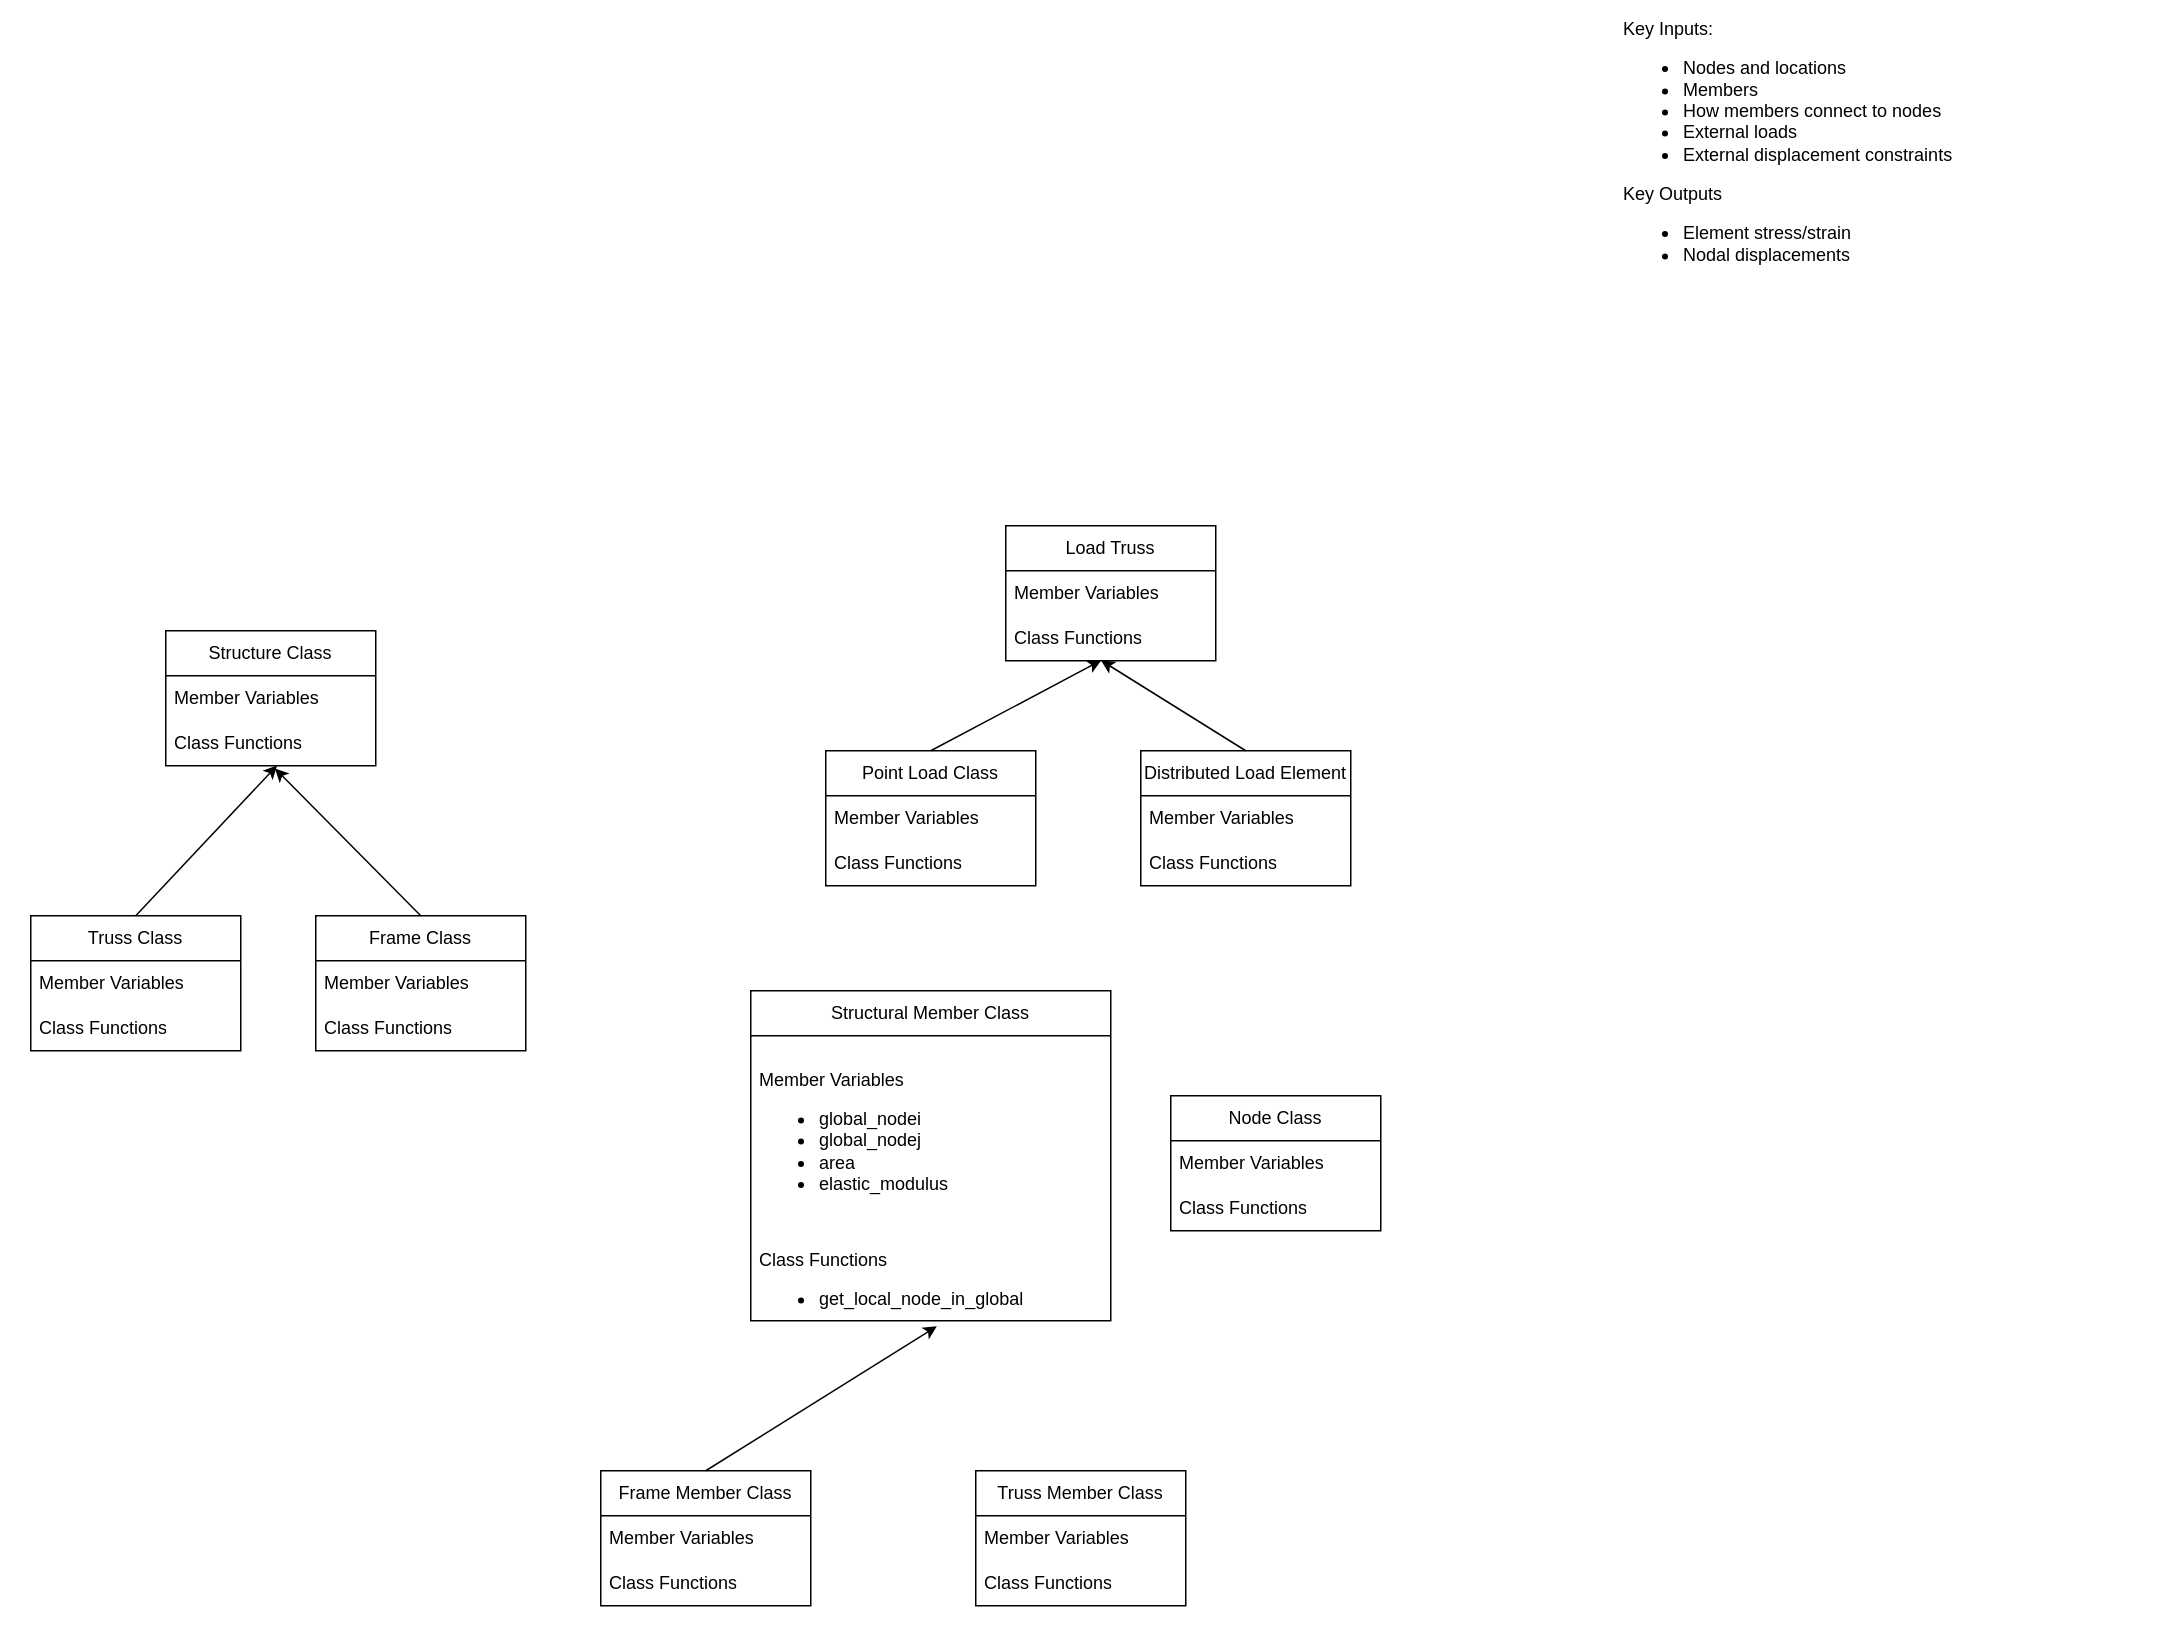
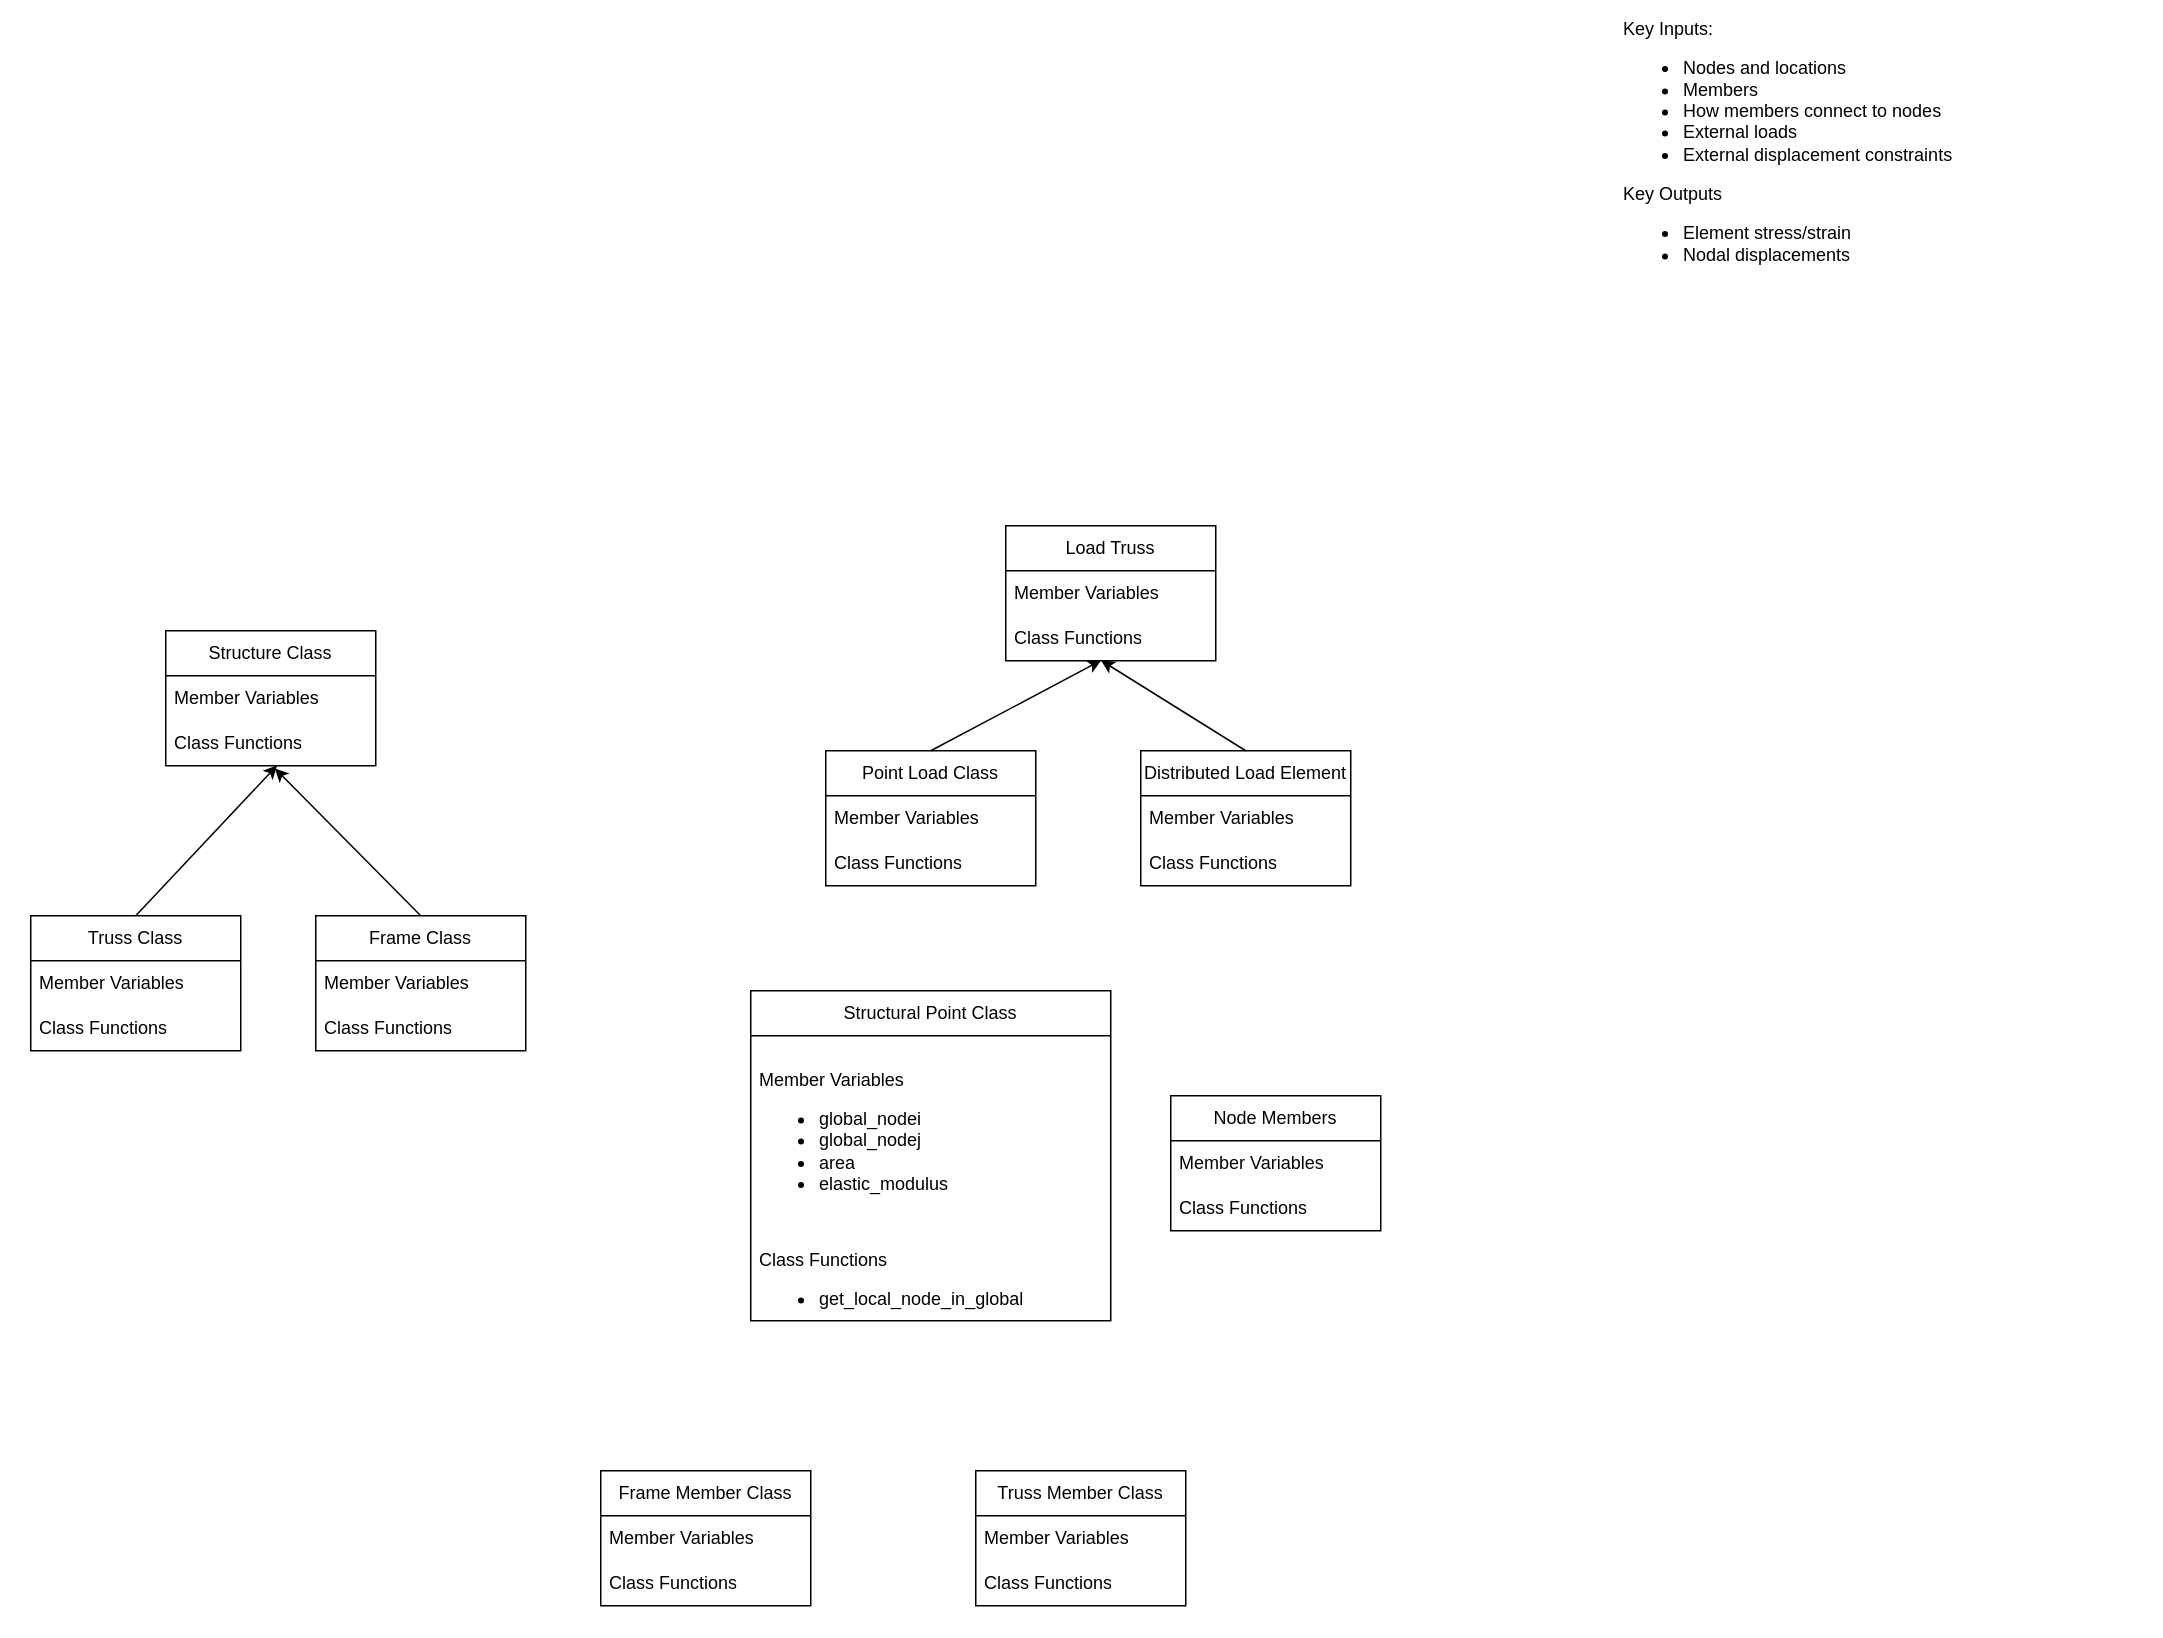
- <mxCell id="2" value="Structural Member Class" style="swimlane;fontStyle=0;childLayout=stackLayout;horizontal=1;startSize=30;horizontalStack=0;resizeParent=1;resizeParentMax=0;resizeLast=0;collapsible=1;marginBottom=0;whiteSpace=wrap;html=1;" vertex="1" parent="1"><mxGeometry x="500" y="660" width="240" height="220" as="geometry" /></mxCell>
+ <mxCell id="2" value="Structural Point Class" style="swimlane;fontStyle=0;childLayout=stackLayout;horizontal=1;startSize=30;horizontalStack=0;resizeParent=1;resizeParentMax=0;resizeLast=0;collapsible=1;marginBottom=0;whiteSpace=wrap;html=1;" vertex="1" parent="1"><mxGeometry x="500" y="660" width="240" height="220" as="geometry" /></mxCell>
- <mxCell id="5" value="Node Class" style="swimlane;fontStyle=0;childLayout=stackLayout;horizontal=1;startSize=30;horizontalStack=0;resizeParent=1;resizeParentMax=0;resizeLast=0;collapsible=1;marginBottom=0;whiteSpace=wrap;html=1;" vertex="1" parent="1"><mxGeometry x="780" y="730" width="140" height="90" as="geometry" /></mxCell>
+ <mxCell id="5" value="Node Members" style="swimlane;fontStyle=0;childLayout=stackLayout;horizontal=1;startSize=30;horizontalStack=0;resizeParent=1;resizeParentMax=0;resizeLast=0;collapsible=1;marginBottom=0;whiteSpace=wrap;html=1;" vertex="1" parent="1"><mxGeometry x="780" y="730" width="140" height="90" as="geometry" /></mxCell>
- <mxCell id="36" value="" style="endArrow=classic;html=1;rounded=0;entryX=0.517;entryY=1.073;entryDx=0;entryDy=0;entryPerimeter=0;exitX=0.5;exitY=0;exitDx=0;exitDy=0;" edge="1" parent="1" source="30" target="4"><mxGeometry width="50" height="50" relative="1" as="geometry"><mxPoint x="290" y="620" as="sourcePoint" /><mxPoint x="193" y="522" as="targetPoint" /></mxGeometry></mxCell>
